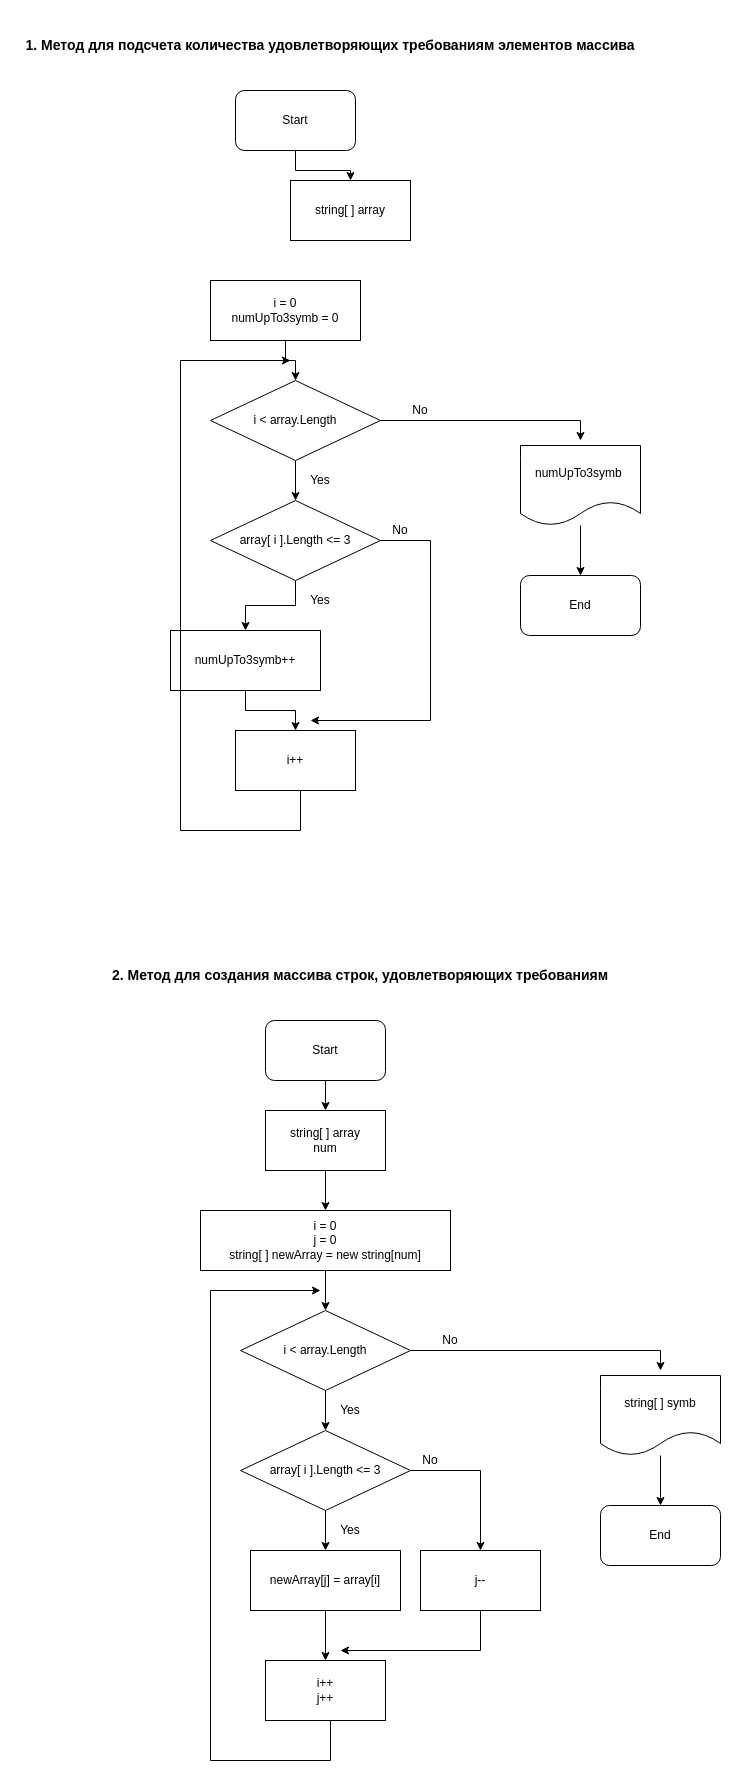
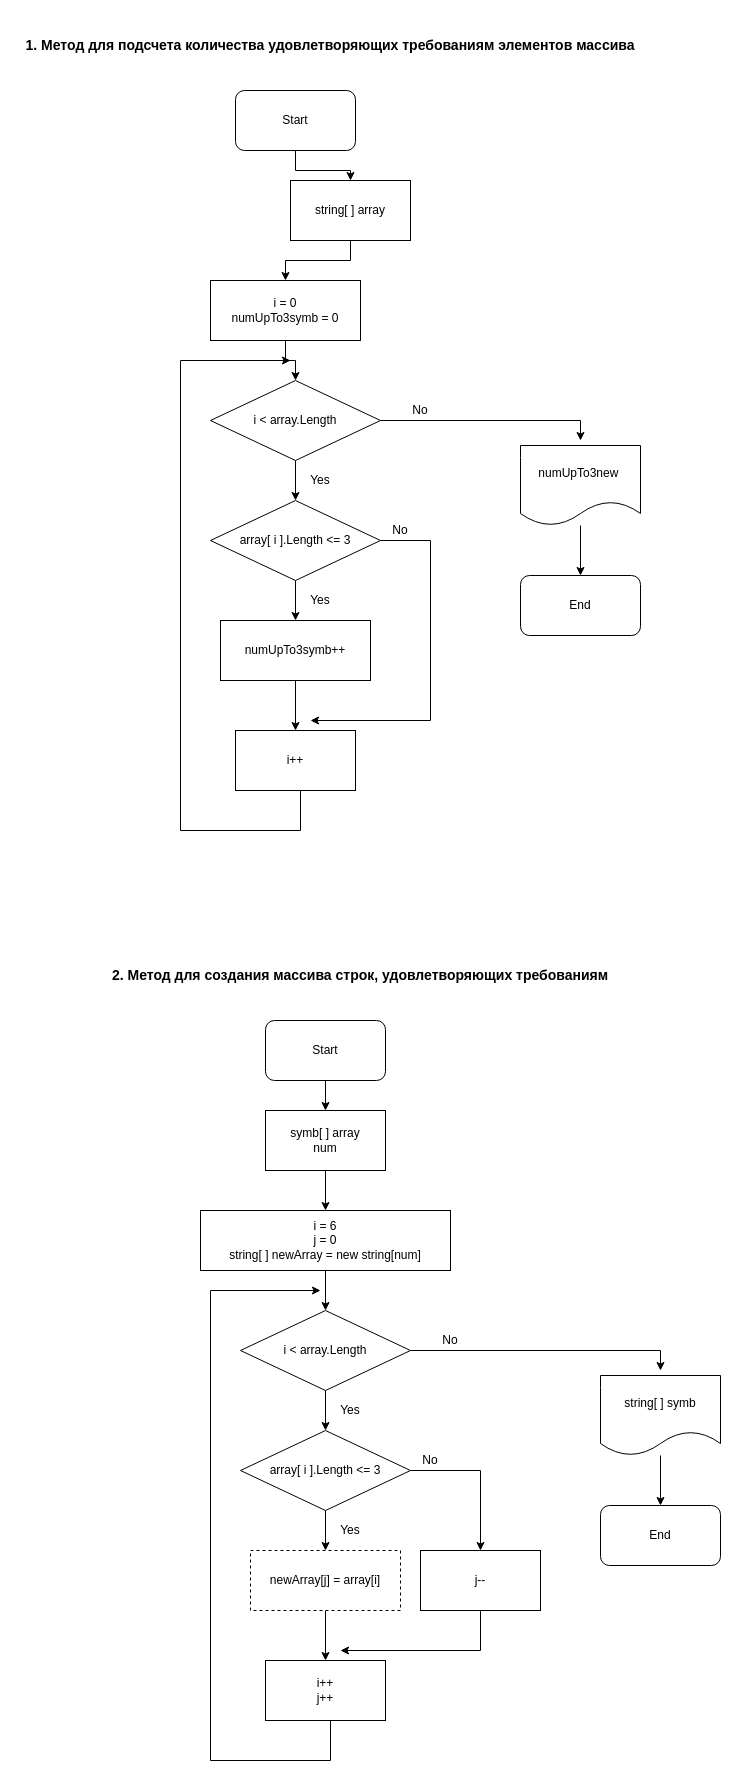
+ <mxCell id="5" value="" style="edgeStyle=orthogonalEdgeStyle;rounded=0;orthogonalLoop=1;jettySize=auto;html=1;" edge="1" parent="1" source="6" target="11"><mxGeometry relative="1" as="geometry" /></mxCell>
- <mxCell id="22" value="&lt;span&gt;numUpTo3symb&amp;nbsp;&lt;/span&gt;" style="shape=document;whiteSpace=wrap;html=1;boundedLbl=1;" vertex="1" parent="1"><mxGeometry x="520" y="445" width="120" height="80" as="geometry" /></mxCell>
+ <mxCell id="22" value="&lt;span&gt;numUpTo3new&amp;nbsp;&lt;/span&gt;" style="shape=document;whiteSpace=wrap;html=1;boundedLbl=1;" vertex="1" parent="1"><mxGeometry x="520" y="445" width="120" height="80" as="geometry" /></mxCell>
- <mxCell id="16" value="numUpTo3symb++" style="rounded=0;whiteSpace=wrap;html=1;" vertex="1" parent="1"><mxGeometry x="170" y="630" width="150" height="60" as="geometry" /></mxCell>
+ <mxCell id="16" value="numUpTo3symb++" style="rounded=0;whiteSpace=wrap;html=1;" vertex="1" parent="1"><mxGeometry x="220" y="620" width="150" height="60" as="geometry" /></mxCell>
- <mxCell id="30" value="string[ ] array&lt;br&gt;num" style="rounded=0;whiteSpace=wrap;html=1;" vertex="1" parent="1"><mxGeometry x="265" y="1110" width="120" height="60" as="geometry" /></mxCell>
+ <mxCell id="30" value="symb[ ] array&lt;br&gt;num" style="rounded=0;whiteSpace=wrap;html=1;" vertex="1" parent="1"><mxGeometry x="265" y="1110" width="120" height="60" as="geometry" /></mxCell>
- <mxCell id="35" value="i = 0&lt;br&gt;j = 0&lt;br&gt;string[ ] newArray = new string[num]" style="rounded=0;whiteSpace=wrap;html=1;" vertex="1" parent="1"><mxGeometry x="200" y="1210" width="250" height="60" as="geometry" /></mxCell>
+ <mxCell id="35" value="i = 6&lt;br&gt;j = 0&lt;br&gt;string[ ] newArray = new string[num]" style="rounded=0;whiteSpace=wrap;html=1;" vertex="1" parent="1"><mxGeometry x="200" y="1210" width="250" height="60" as="geometry" /></mxCell>
- <mxCell id="40" value="newArray[j] = array[i]" style="rounded=0;whiteSpace=wrap;html=1;" vertex="1" parent="1"><mxGeometry x="250" y="1550" width="150" height="60" as="geometry" /></mxCell>
+ <mxCell id="40" value="newArray[j] = array[i]" style="rounded=0;whiteSpace=wrap;html=1;dashed=1;" vertex="1" parent="1"><mxGeometry x="250" y="1550" width="150" height="60" as="geometry" /></mxCell>
